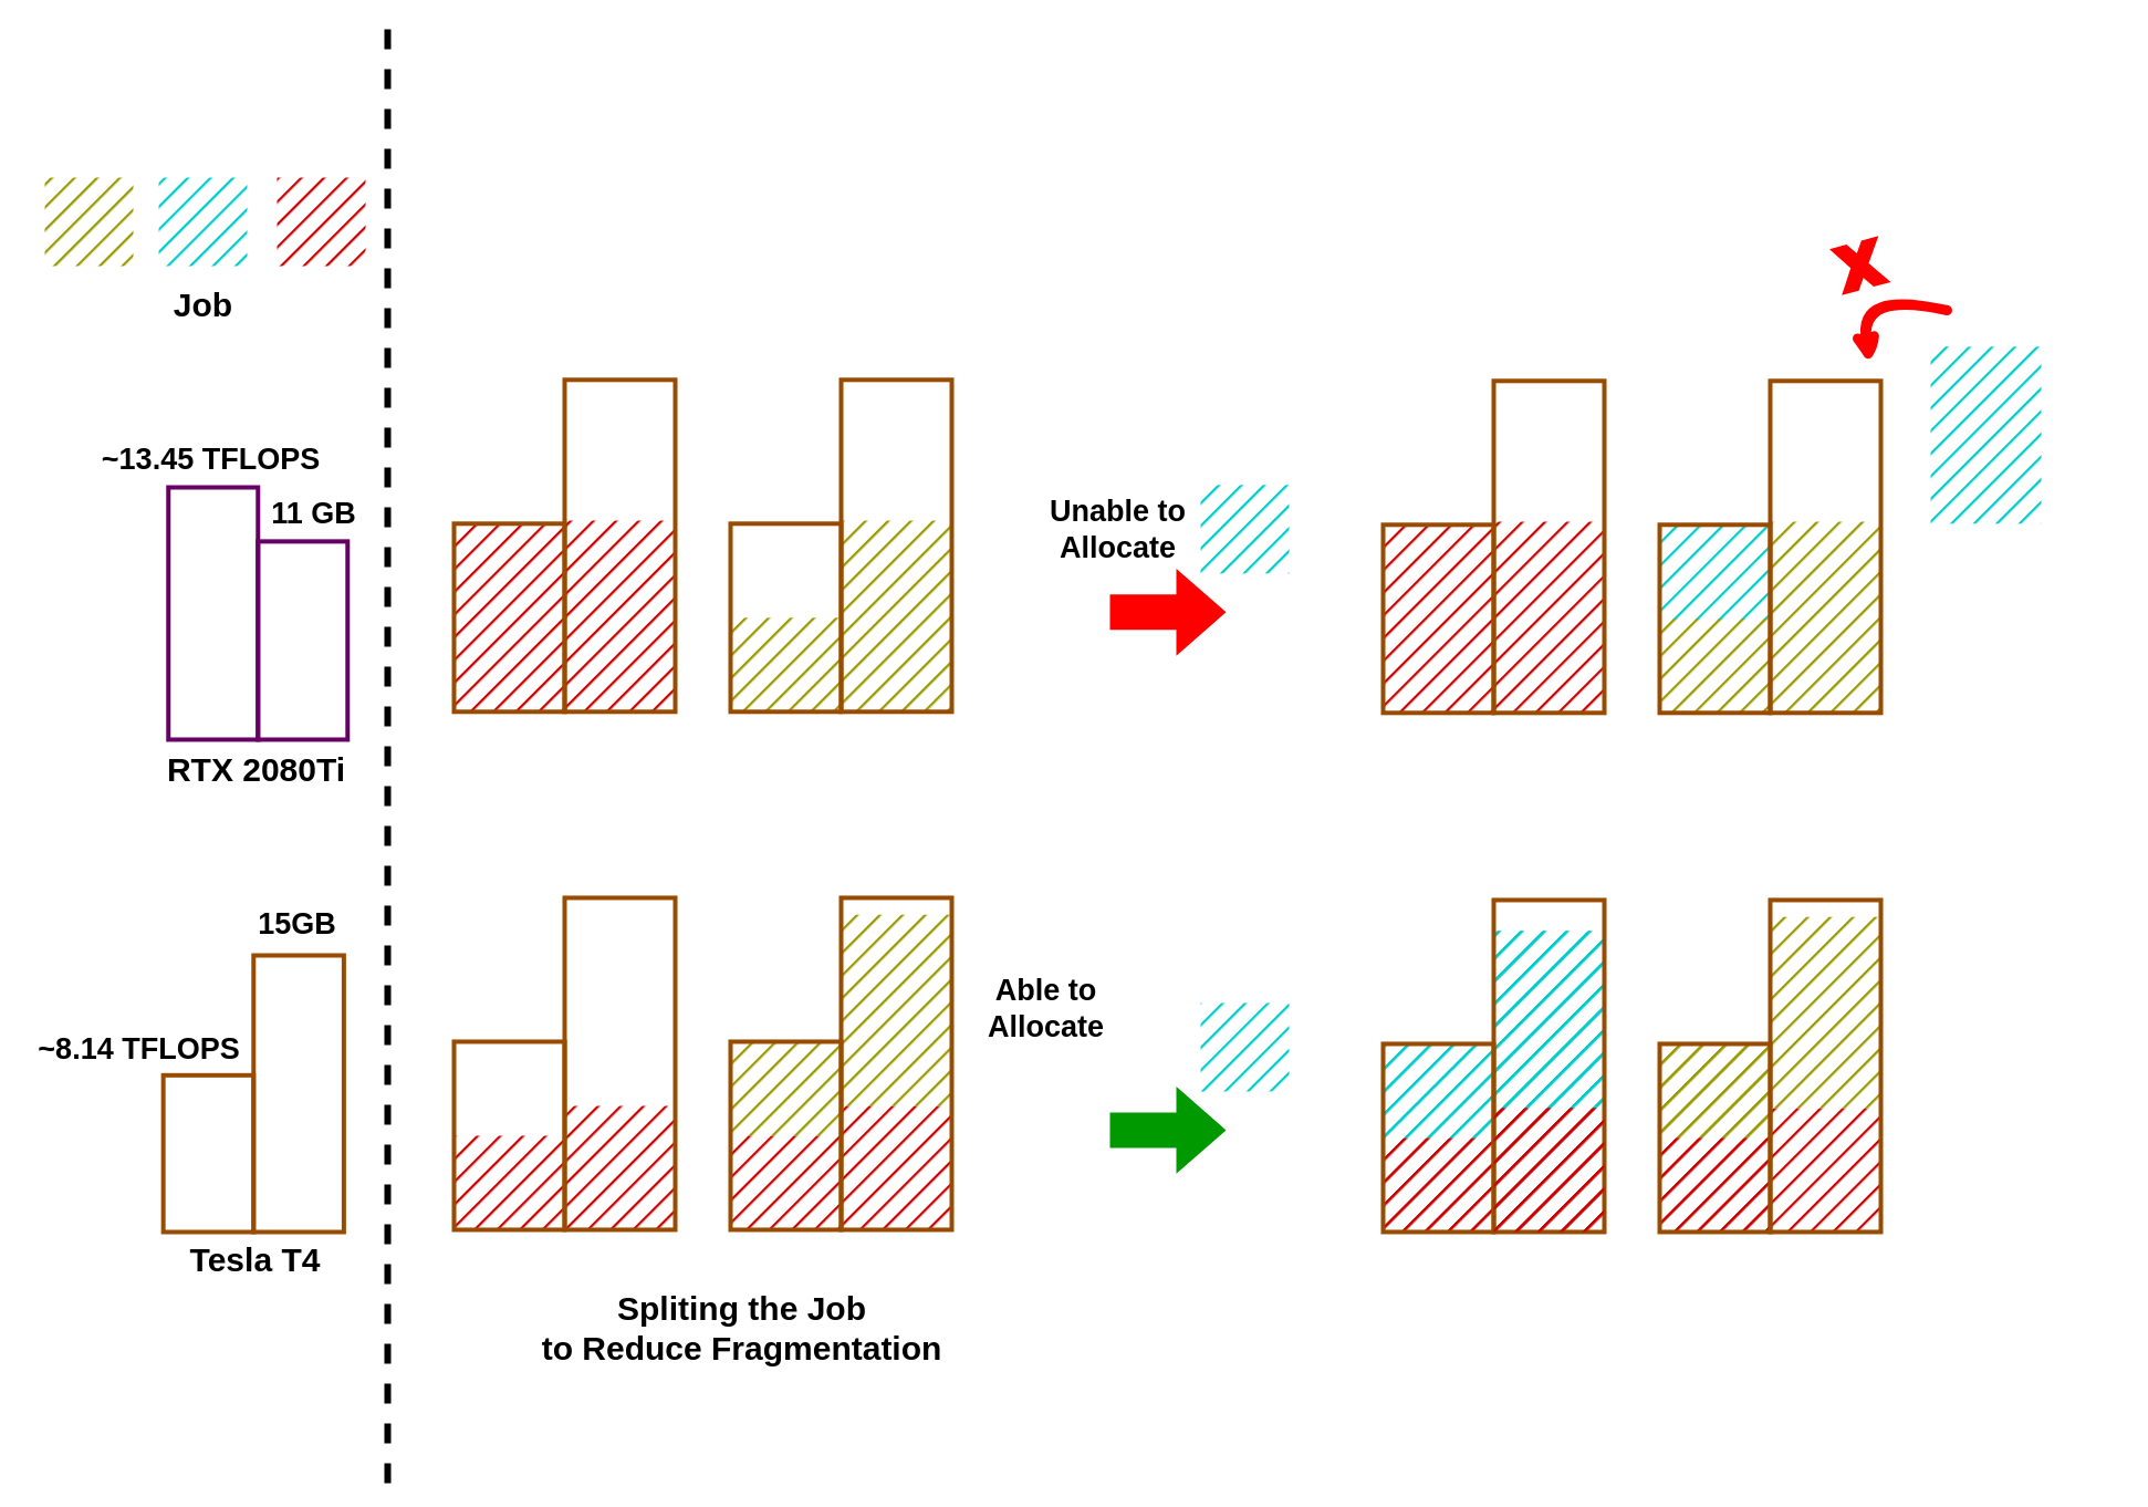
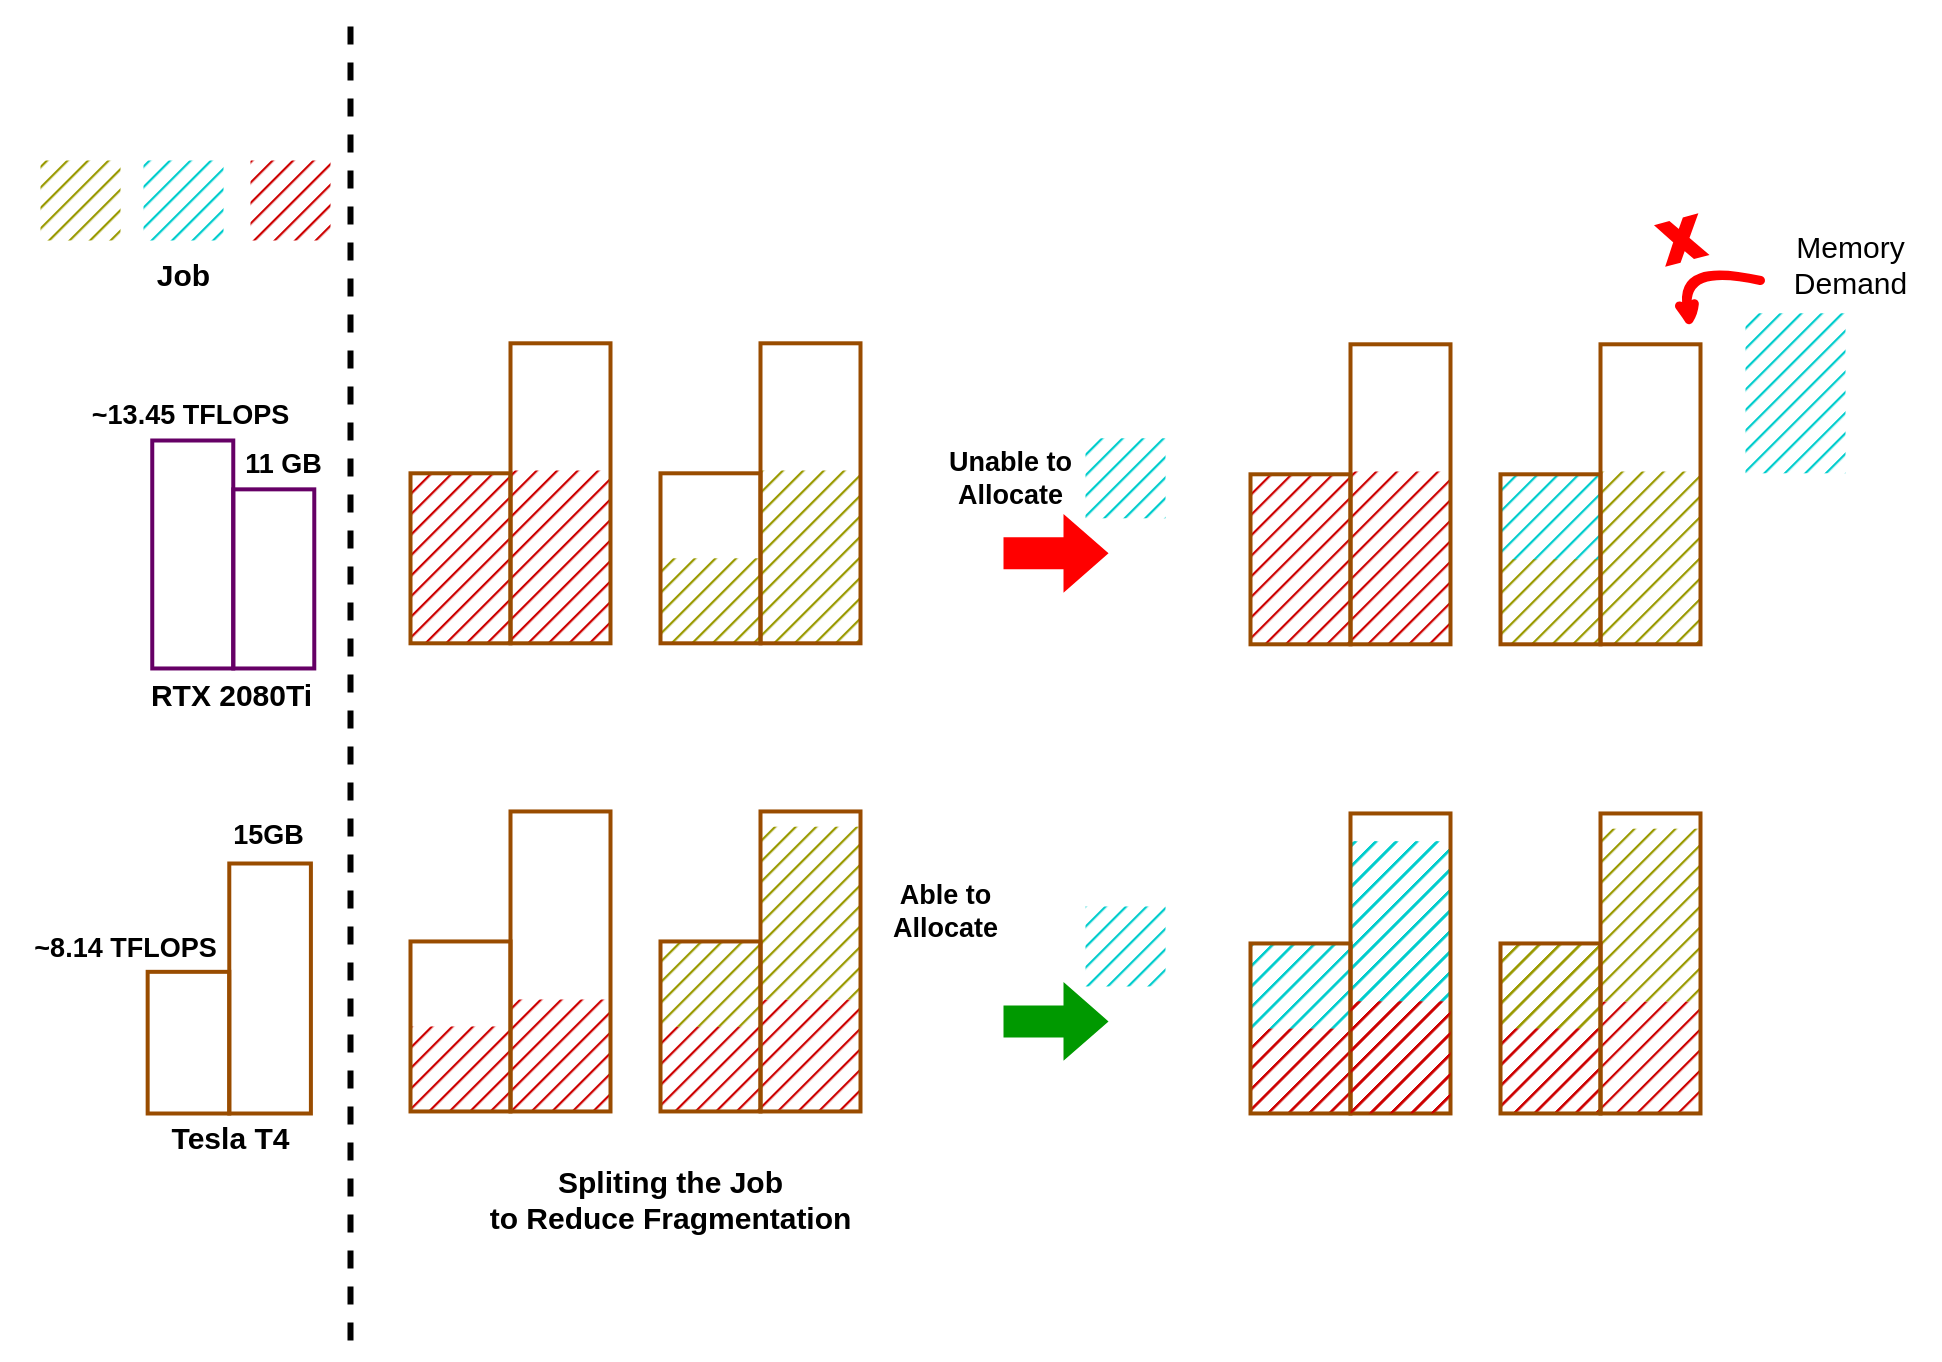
+ <mxCell id="61" value="&lt;font style=&quot;font-size: 30px;&quot;&gt;Memory&lt;br&gt;Demand&lt;/font&gt;" style="text;html=1;align=center;verticalAlign=middle;resizable=0;points=[];autosize=1;strokeColor=none;fillColor=none;" parent="1" vertex="1"><mxGeometry x="1780" y="220" width="140" height="90" as="geometry" /></mxCell>
